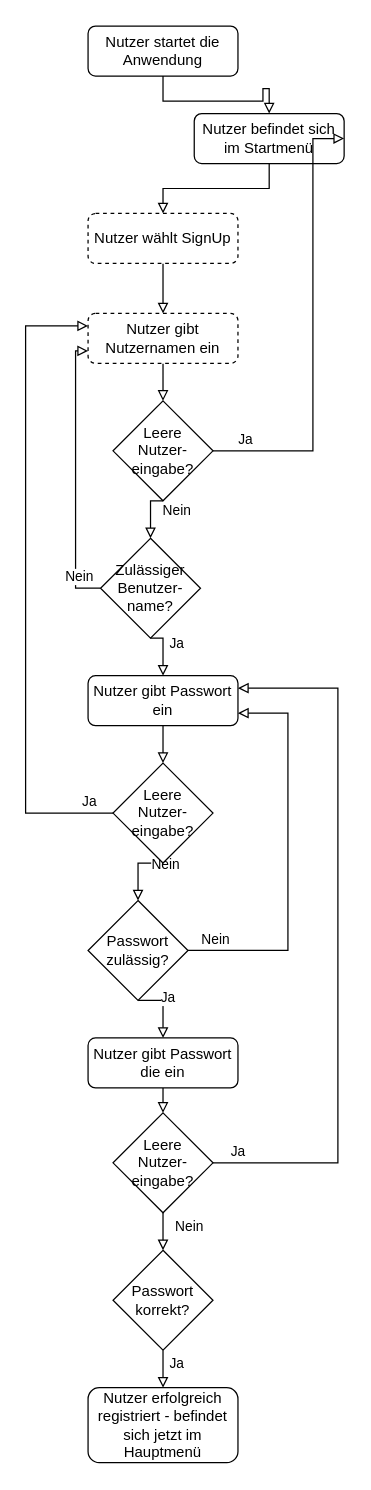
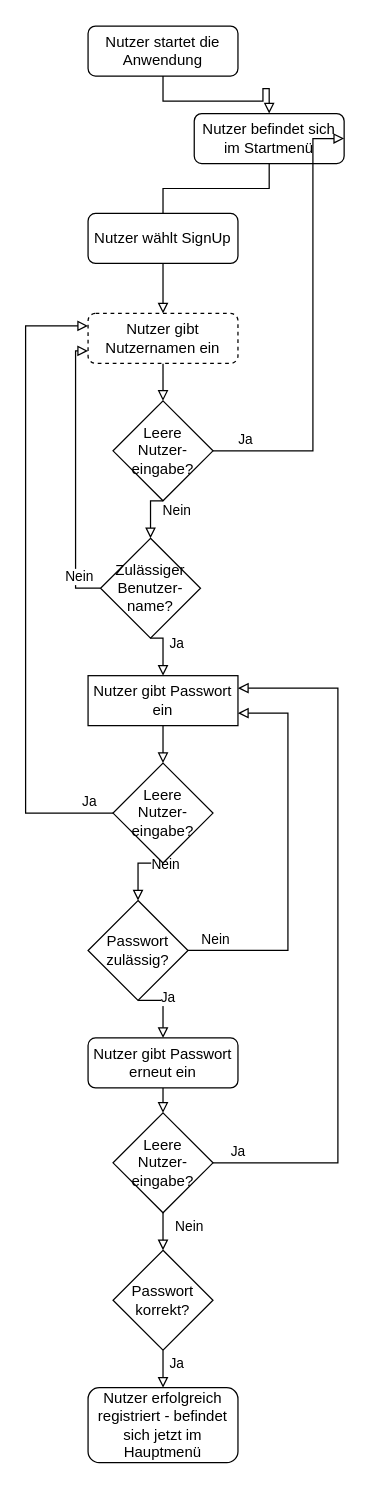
- <mxCell id="2" style="edgeStyle=orthogonalEdgeStyle;rounded=0;orthogonalLoop=1;jettySize=auto;html=1;exitX=0.5;exitY=1;exitDx=0;exitDy=0;entryX=0.5;entryY=0;entryDx=0;entryDy=0;endArrow=block;endFill=0;" parent="1" source="3" target="5" edge="1"><mxGeometry relative="1" as="geometry" /></mxCell>
+ <mxCell id="2" style="edgeStyle=orthogonalEdgeStyle;rounded=0;orthogonalLoop=1;jettySize=auto;html=1;exitX=0.5;exitY=1;exitDx=0;exitDy=0;entryX=0.5;entryY=0;entryDx=0;entryDy=0;endArrow=none;endFill=0;" parent="1" source="3" target="5" edge="1"><mxGeometry relative="1" as="geometry" /></mxCell>
- <mxCell id="5" value="Nutzer wählt SignUp" style="rounded=1;whiteSpace=wrap;html=1;fontSize=12;glass=0;strokeWidth=1;shadow=0;dashed=1;" parent="1" vertex="1"><mxGeometry x="70" y="170" width="120" height="40" as="geometry" /></mxCell>
+ <mxCell id="5" value="Nutzer wählt SignUp" style="rounded=1;whiteSpace=wrap;html=1;fontSize=12;glass=0;strokeWidth=1;shadow=0;" parent="1" vertex="1"><mxGeometry x="70" y="170" width="120" height="40" as="geometry" /></mxCell>
- <mxCell id="21" value="Nutzer gibt Passwort ein" style="rounded=1;whiteSpace=wrap;html=1;fontSize=12;glass=0;strokeWidth=1;shadow=0;" parent="1" vertex="1"><mxGeometry x="70" y="540" width="120" height="40" as="geometry" /></mxCell>
+ <mxCell id="21" value="Nutzer gibt Passwort ein" style="whiteSpace=wrap;html=1;fontSize=12;glass=0;strokeWidth=1;shadow=0;rounded=0;" parent="1" vertex="1"><mxGeometry x="70" y="540" width="120" height="40" as="geometry" /></mxCell>
- <mxCell id="34" value="Nutzer gibt Passwort die ein" style="rounded=1;whiteSpace=wrap;html=1;fontSize=12;glass=0;strokeWidth=1;shadow=0;" vertex="1" parent="1"><mxGeometry x="70" y="830" width="120" height="40" as="geometry" /></mxCell>
+ <mxCell id="34" value="Nutzer gibt Passwort erneut ein" style="rounded=1;whiteSpace=wrap;html=1;fontSize=12;glass=0;strokeWidth=1;shadow=0;" vertex="1" parent="1"><mxGeometry x="70" y="830" width="120" height="40" as="geometry" /></mxCell>
